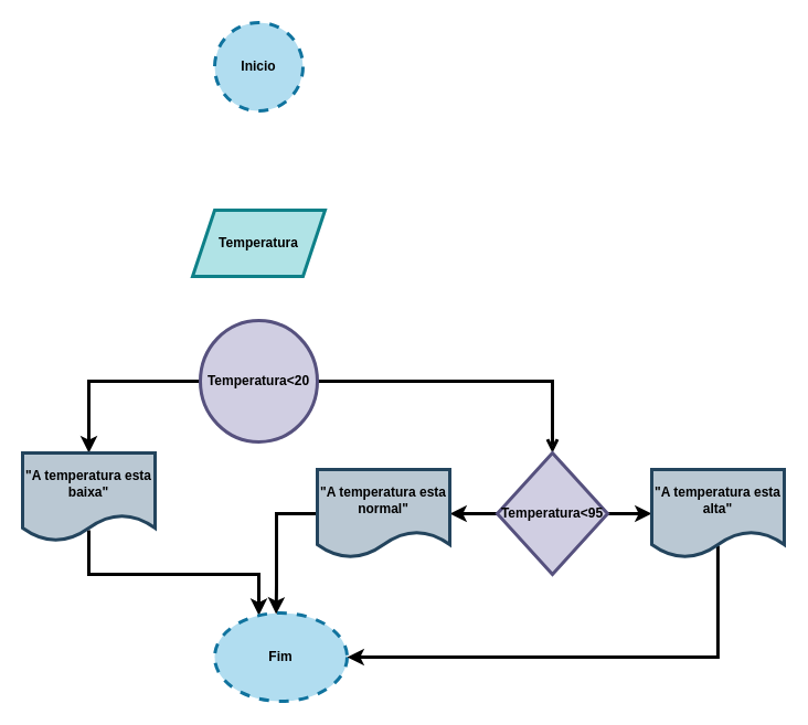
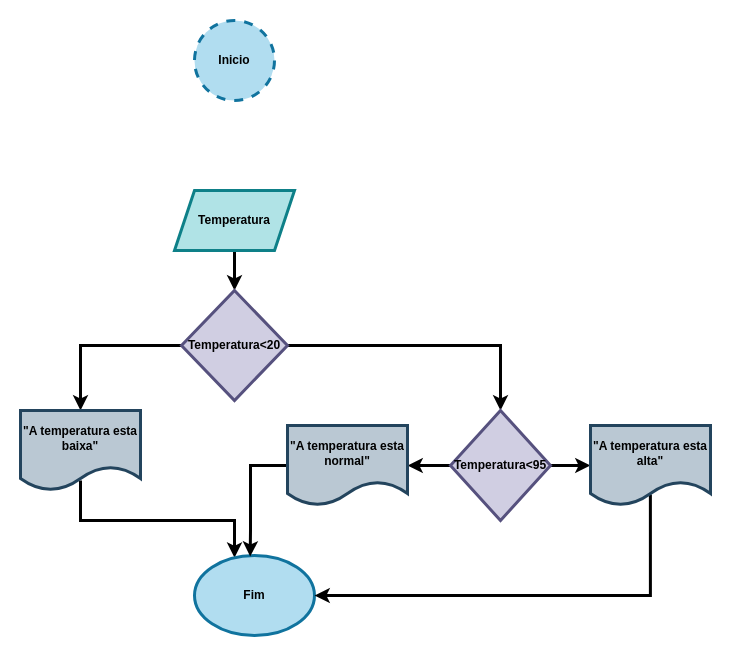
+ <mxCell id="3" value="" style="edgeStyle=orthogonalEdgeStyle;rounded=0;orthogonalLoop=1;jettySize=auto;html=1;strokeWidth=3;fontStyle=1" edge="1" parent="1" source="4" target="7"><mxGeometry relative="1" as="geometry" /></mxCell>
- <mxCell id="7" value="Temperatura&amp;lt;20" style="ellipse;whiteSpace=wrap;html=1;strokeWidth=3;fontStyle=1;fillColor=#d0cee2;strokeColor=#56517e;" vertex="1" parent="1"><mxGeometry x="181" y="290" width="106" height="110" as="geometry" /></mxCell>
+ <mxCell id="7" value="Temperatura&amp;lt;20" style="rhombus;whiteSpace=wrap;html=1;strokeWidth=3;fontStyle=1;fillColor=#d0cee2;strokeColor=#56517e;" vertex="1" parent="1"><mxGeometry x="181" y="290" width="106" height="110" as="geometry" /></mxCell>
- <mxCell id="6" value="" style="edgeStyle=orthogonalEdgeStyle;rounded=0;orthogonalLoop=1;jettySize=auto;html=1;strokeWidth=3;endArrow=open;" edge="1" parent="1" source="7" target="13"><mxGeometry relative="1" as="geometry" /></mxCell>
+ <mxCell id="6" value="" style="edgeStyle=orthogonalEdgeStyle;rounded=0;orthogonalLoop=1;jettySize=auto;html=1;strokeWidth=3;" edge="1" parent="1" source="7" target="13"><mxGeometry relative="1" as="geometry" /></mxCell>
- <mxCell id="10" value="Fim" style="ellipse;whiteSpace=wrap;html=1;strokeWidth=3;fontStyle=1;fillColor=#b1ddf0;strokeColor=#10739e;dashed=1;" vertex="1" parent="1"><mxGeometry x="194" y="555" width="120" height="80" as="geometry" /></mxCell>
+ <mxCell id="10" value="Fim" style="ellipse;whiteSpace=wrap;html=1;strokeWidth=3;fontStyle=1;fillColor=#b1ddf0;strokeColor=#10739e;" vertex="1" parent="1"><mxGeometry x="194" y="555" width="120" height="80" as="geometry" /></mxCell>
